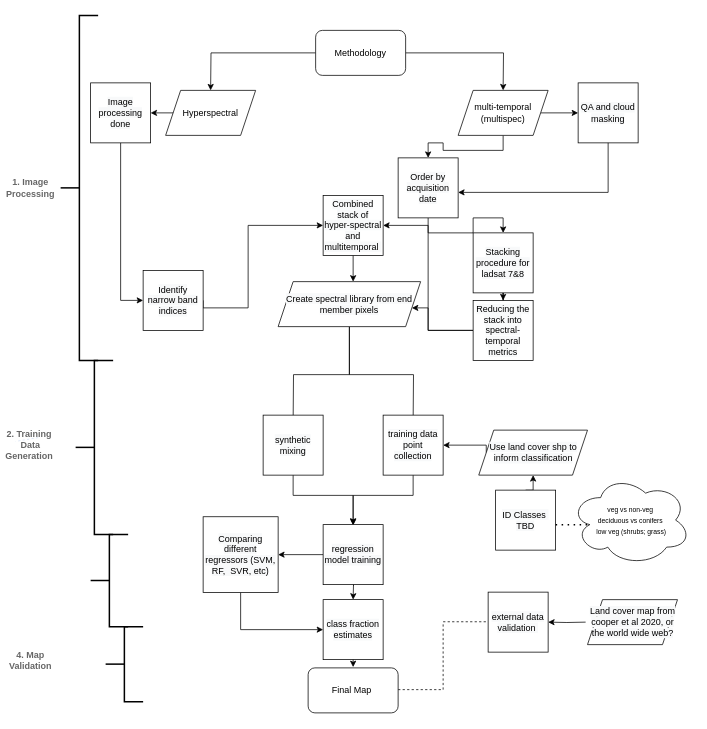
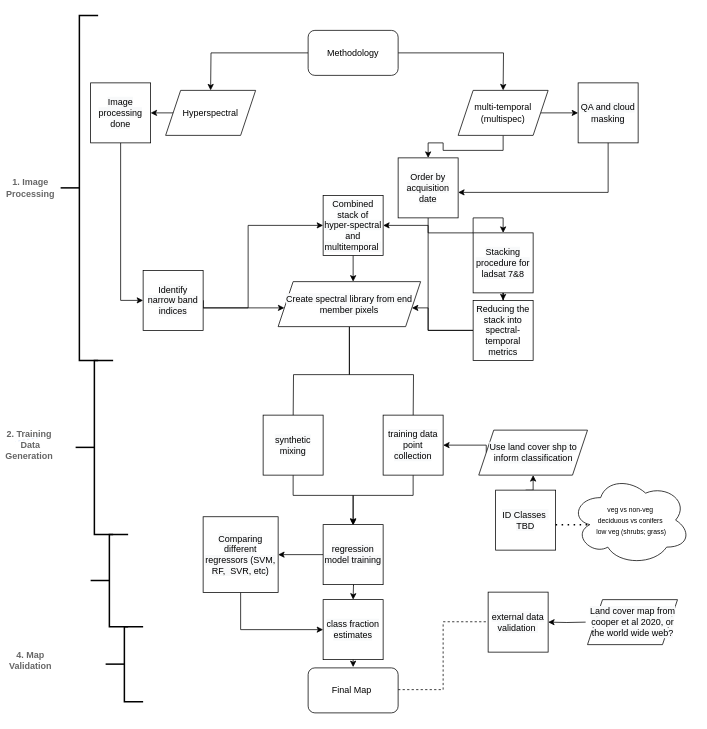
- <mxCell id="4" value="Methodology" style="rounded=1;whiteSpace=wrap;html=1;" vertex="1" parent="1"><mxGeometry x="420" y="40" width="120" height="60" as="geometry" /></mxCell>
+ <mxCell id="4" value="Methodology" style="rounded=1;whiteSpace=wrap;html=1;" vertex="1" parent="1"><mxGeometry x="410" y="40" width="120" height="60" as="geometry" /></mxCell>
+ <mxCell id="35" style="edgeStyle=orthogonalEdgeStyle;rounded=0;orthogonalLoop=1;jettySize=auto;html=1;exitX=1;exitY=0.5;exitDx=0;exitDy=0;" edge="1" parent="1" source="36" target="33"><mxGeometry relative="1" as="geometry"><Array as="points"><mxPoint x="270" y="410" /></Array></mxGeometry></mxCell>
